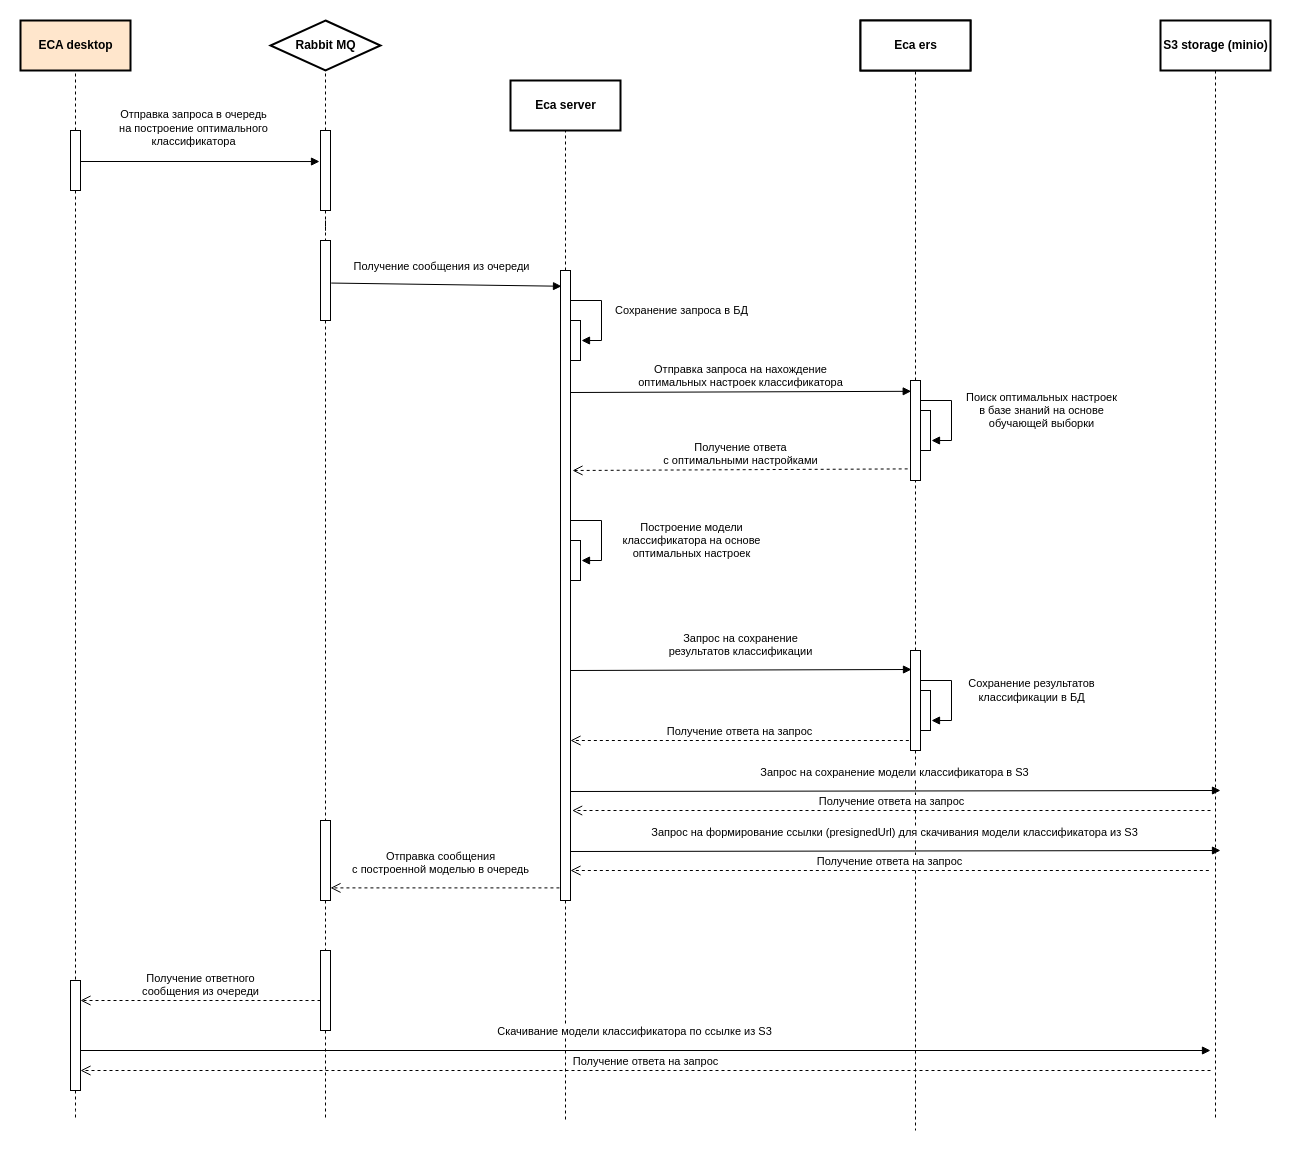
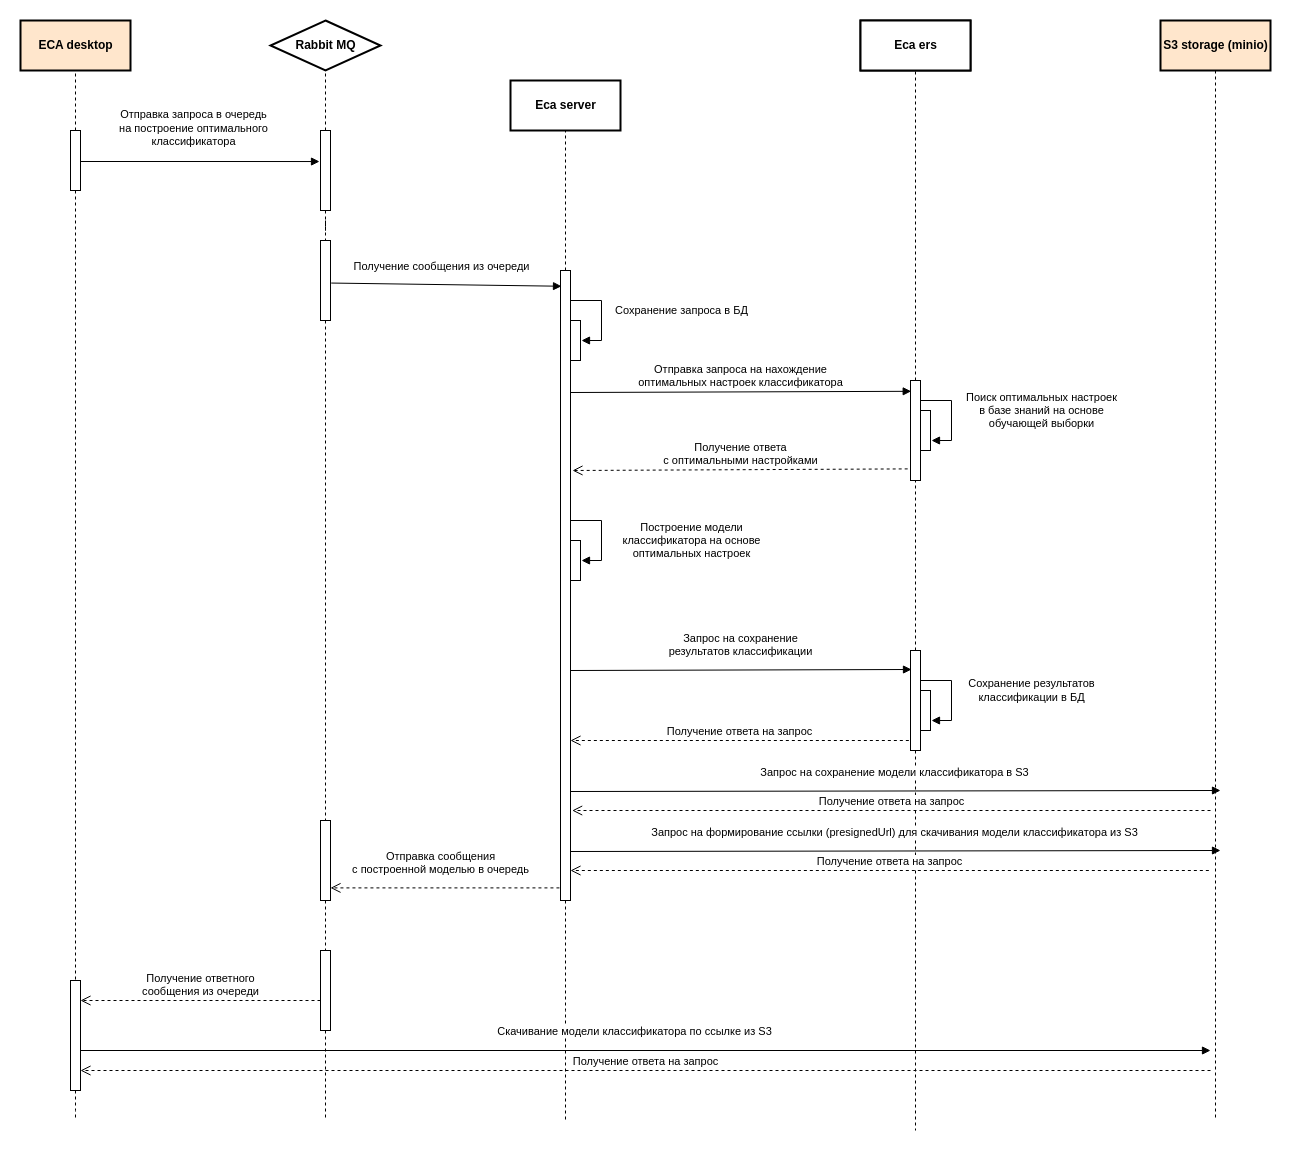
- <mxCell id="46" value="&lt;b&gt;S3 storage (minio)&lt;/b&gt;" style="html=1;strokeWidth=2;" vertex="1" parent="1"><mxGeometry x="1160" y="20" width="110" height="50" as="geometry" /></mxCell>
+ <mxCell id="46" value="&lt;b&gt;S3 storage (minio)&lt;/b&gt;" style="html=1;strokeWidth=2;fillColor=#ffe6cc;" vertex="1" parent="1"><mxGeometry x="1160" y="20" width="110" height="50" as="geometry" /></mxCell>
